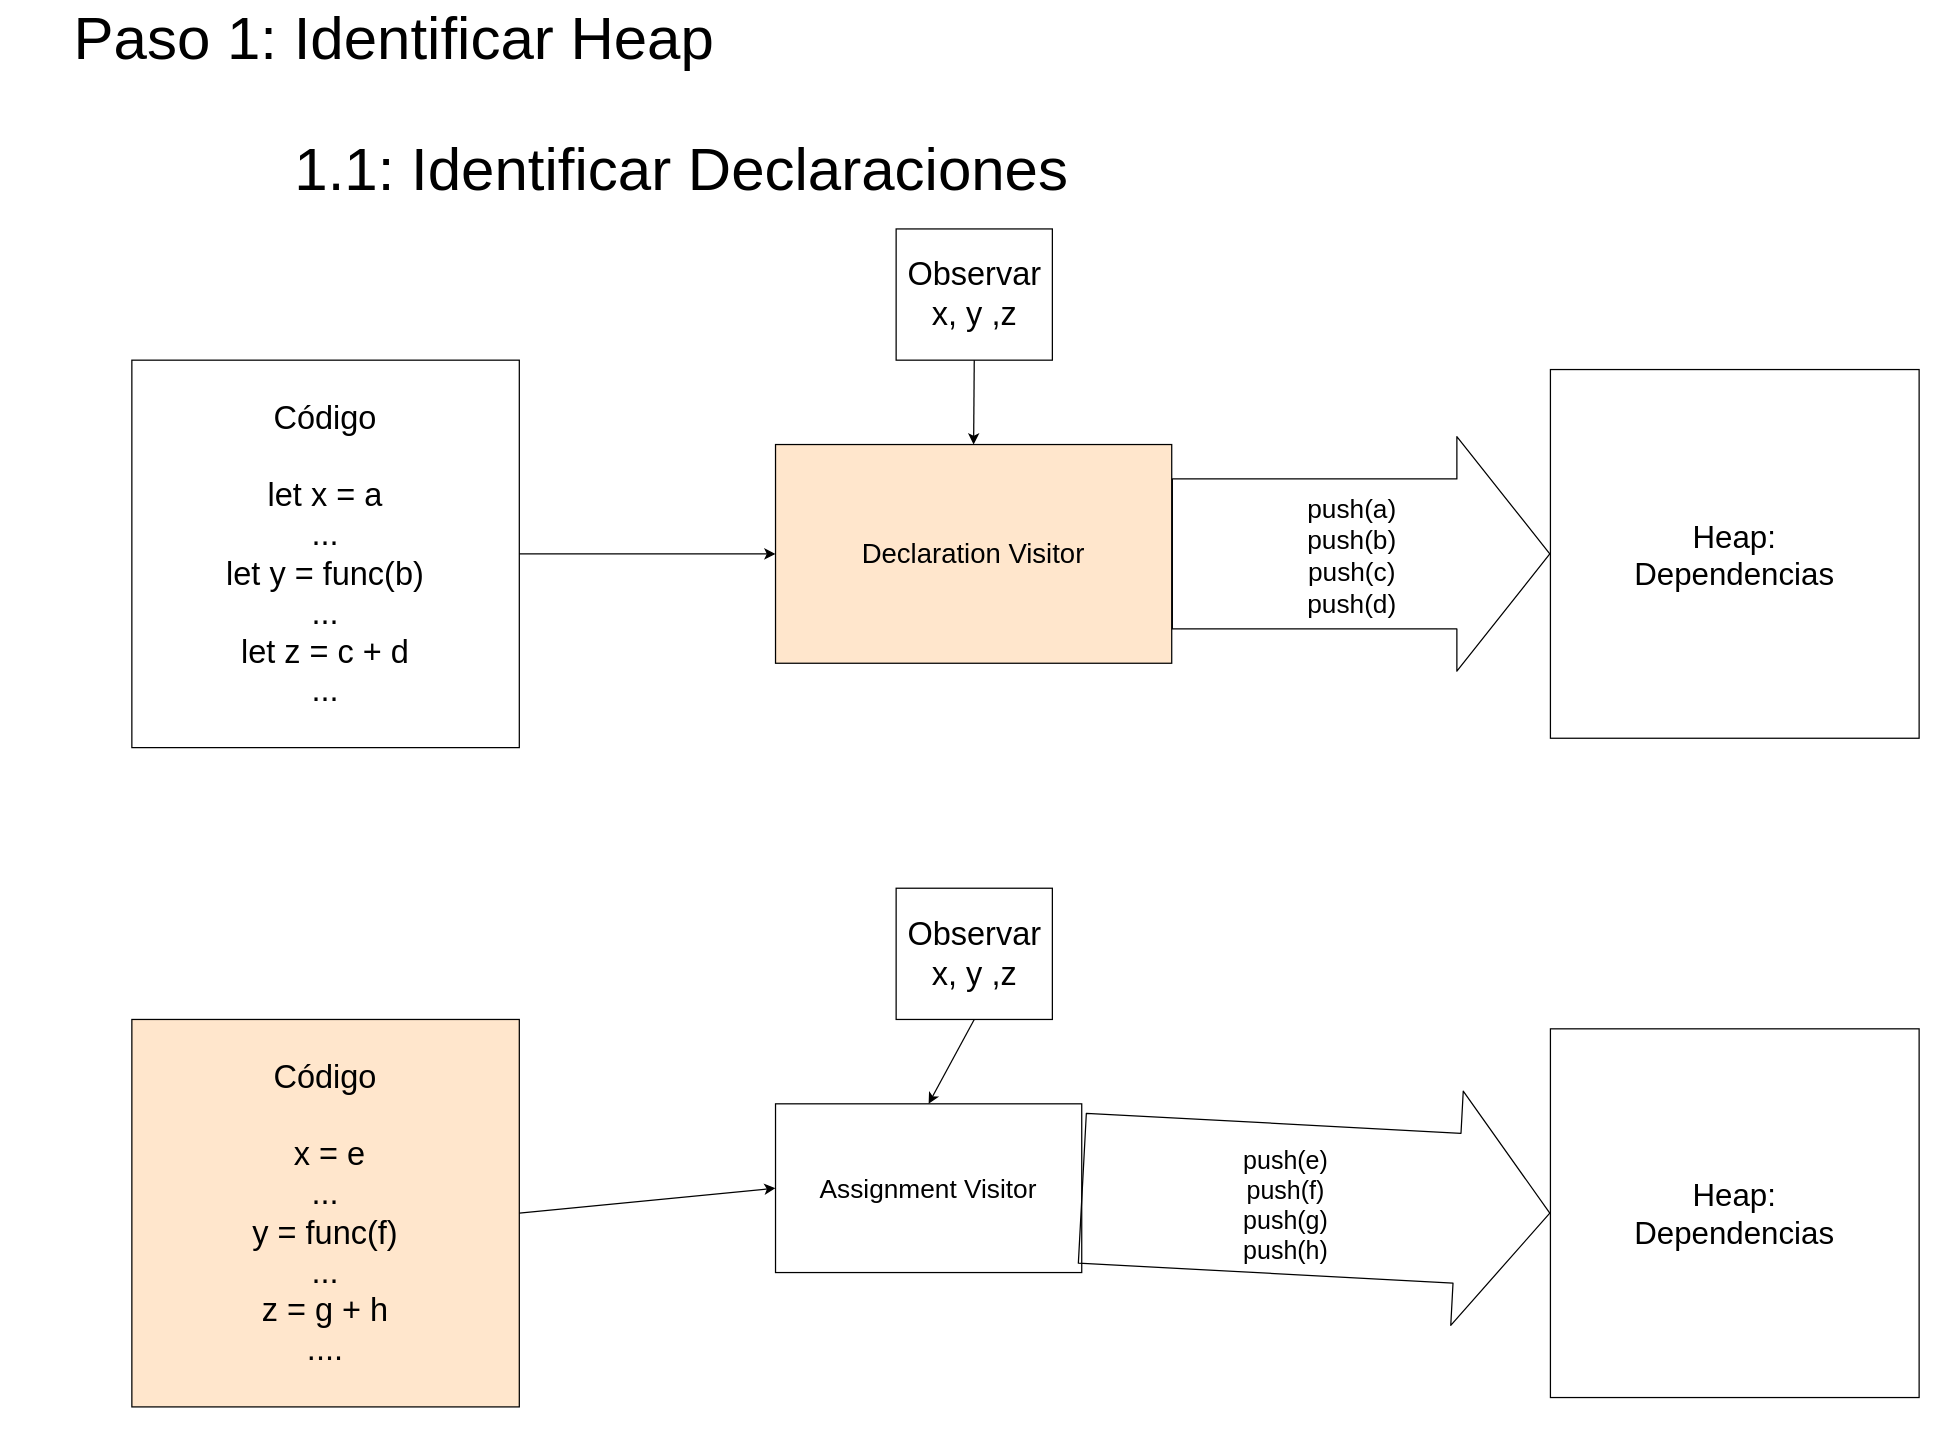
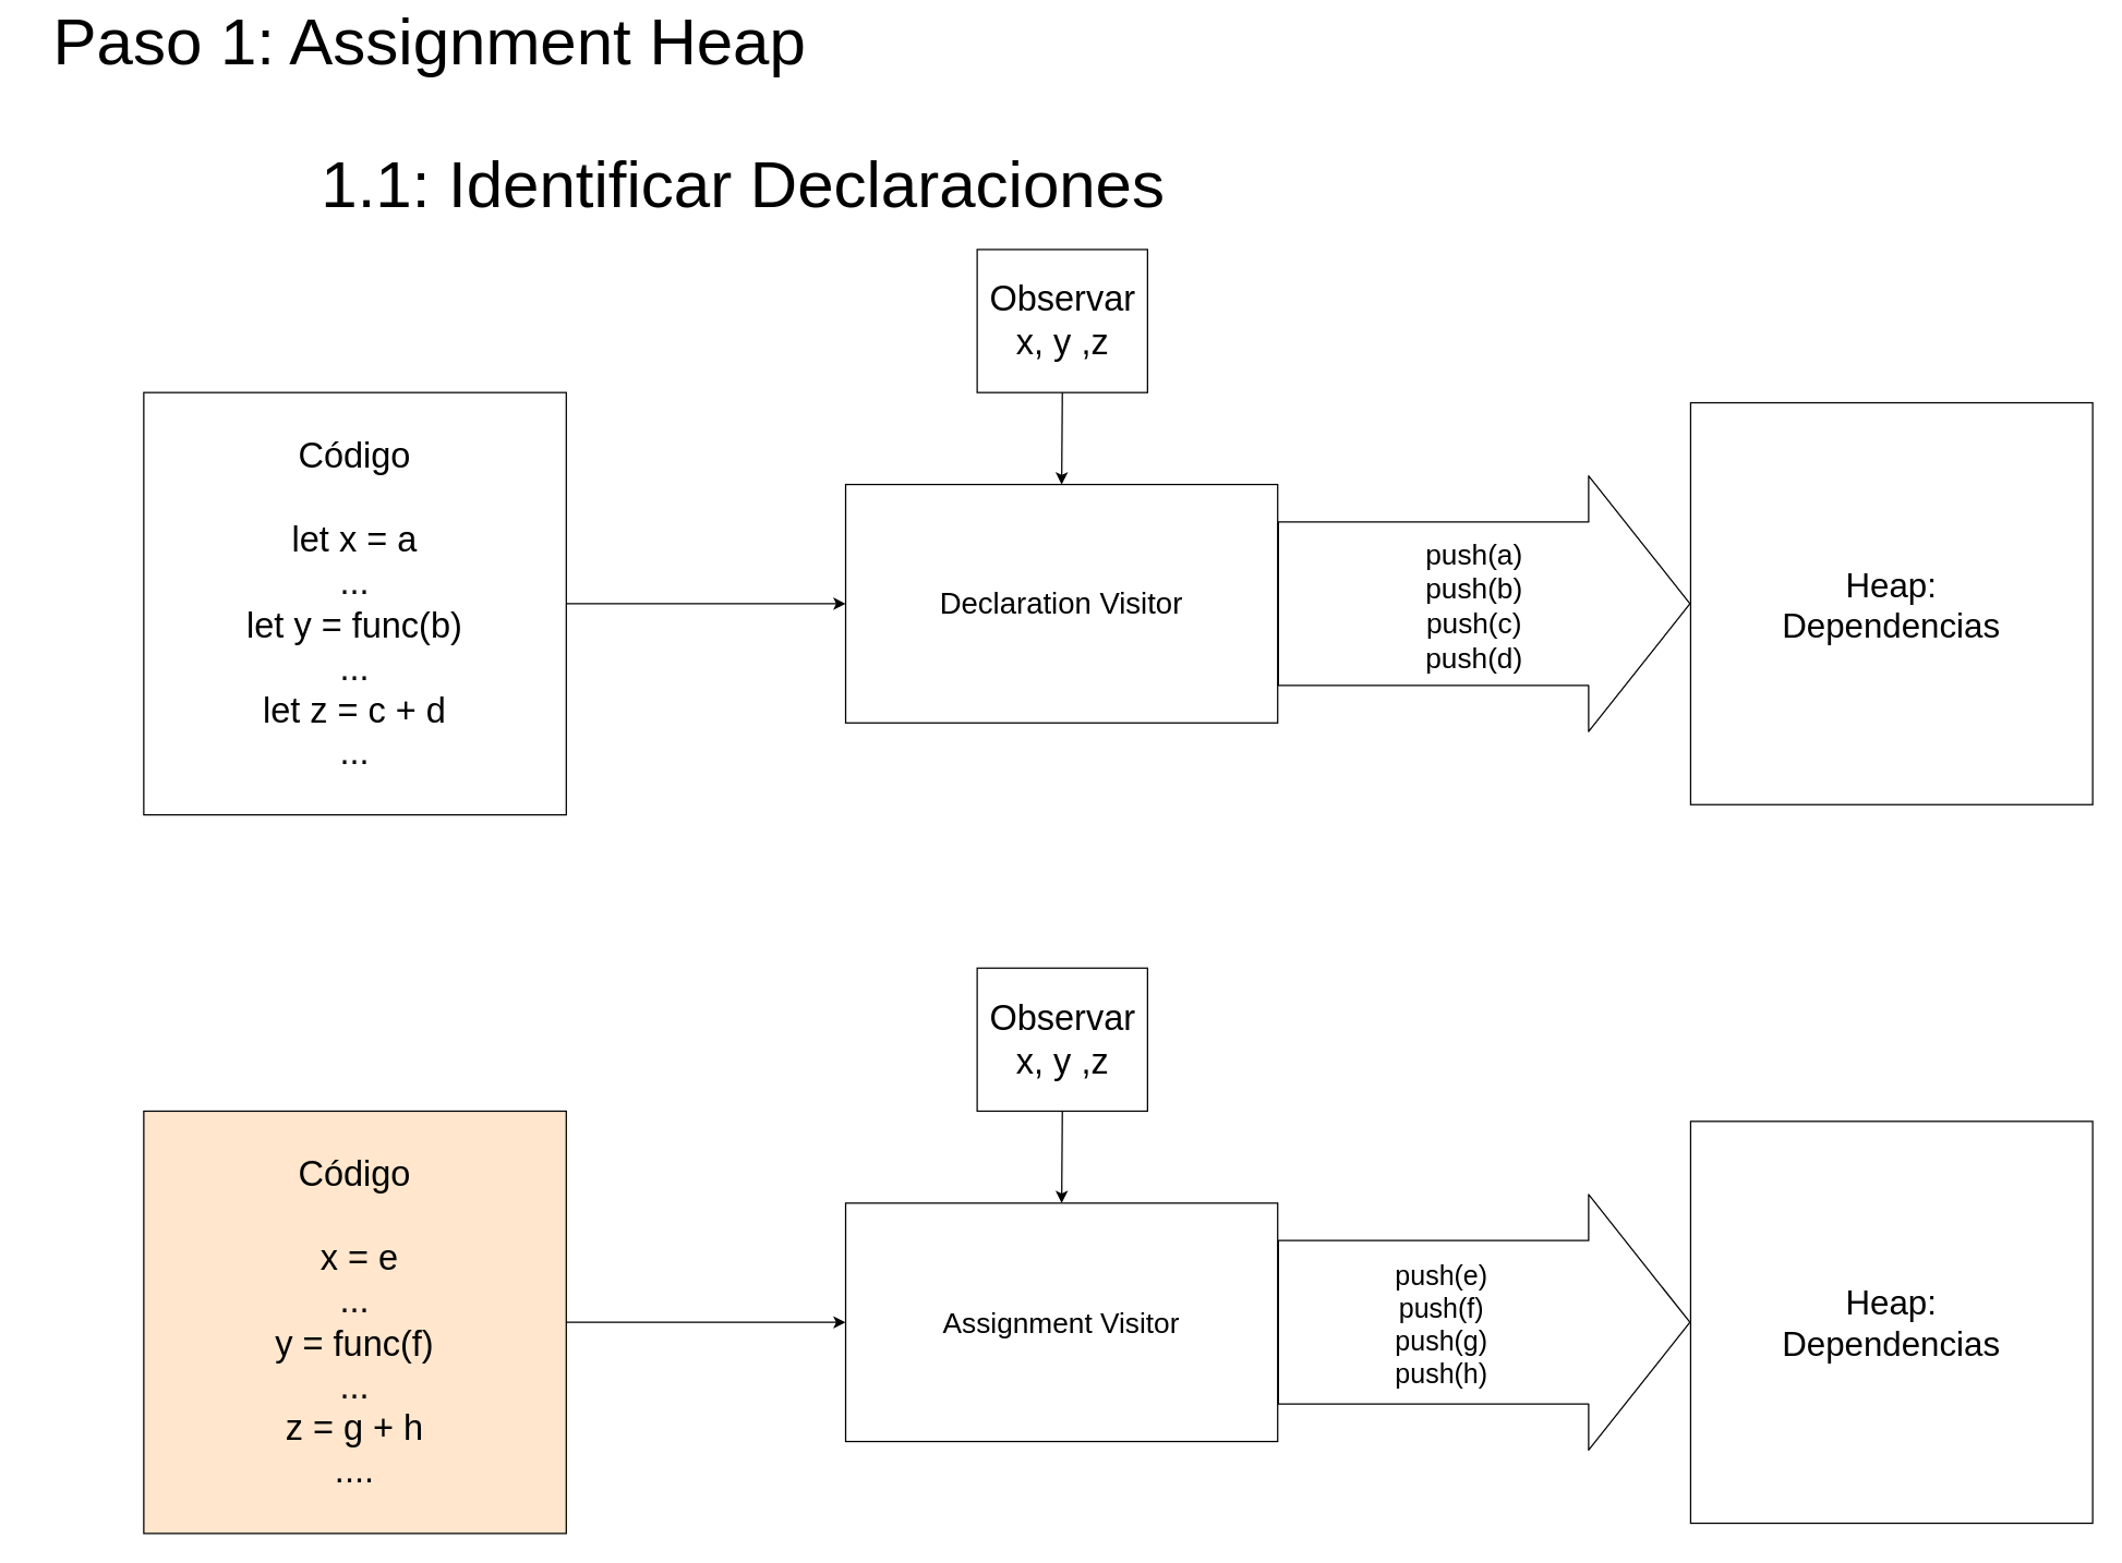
- <mxCell id="6" value="&lt;font style=&quot;font-size: 48px&quot;&gt;Paso 1: Identificar Heap&lt;br&gt;&lt;/font&gt;" style="text;html=1;strokeColor=none;fillColor=none;align=center;verticalAlign=middle;whiteSpace=wrap;rounded=0;" parent="1" vertex="1"><mxGeometry x="20" y="20" width="590" height="20" as="geometry" /></mxCell>
+ <mxCell id="6" value="&lt;font style=&quot;font-size: 48px&quot;&gt;Paso 1: Assignment Heap&lt;br&gt;&lt;/font&gt;" style="text;html=1;strokeColor=none;fillColor=none;align=center;verticalAlign=middle;whiteSpace=wrap;rounded=0;" parent="1" vertex="1"><mxGeometry x="20" y="20" width="590" height="20" as="geometry" /></mxCell>
- <mxCell id="5" value="&lt;font style=&quot;font-size: 22px&quot;&gt;Declaration Visitor&lt;/font&gt;" style="rounded=0;whiteSpace=wrap;html=1;fillColor=#ffe6cc;" parent="1" vertex="1"><mxGeometry x="620" y="355" width="317" height="175" as="geometry" /></mxCell>
+ <mxCell id="5" value="&lt;font style=&quot;font-size: 22px&quot;&gt;Declaration Visitor&lt;/font&gt;" style="rounded=0;whiteSpace=wrap;html=1;" parent="1" vertex="1"><mxGeometry x="620" y="355" width="317" height="175" as="geometry" /></mxCell>
- <mxCell id="15" value="&lt;span style=&quot;font-size: 21px&quot;&gt;Assignment Visitor&lt;/span&gt;&lt;br&gt;" style="rounded=0;whiteSpace=wrap;html=1;" parent="1" vertex="1"><mxGeometry x="620" y="882.5" width="245" height="135" as="geometry" /></mxCell>
+ <mxCell id="15" value="&lt;span style=&quot;font-size: 21px&quot;&gt;Assignment Visitor&lt;/span&gt;&lt;br&gt;" style="rounded=0;whiteSpace=wrap;html=1;" parent="1" vertex="1"><mxGeometry x="620" y="882.5" width="317" height="175" as="geometry" /></mxCell>
